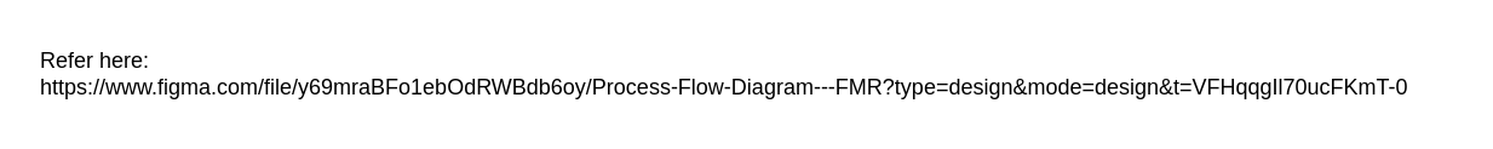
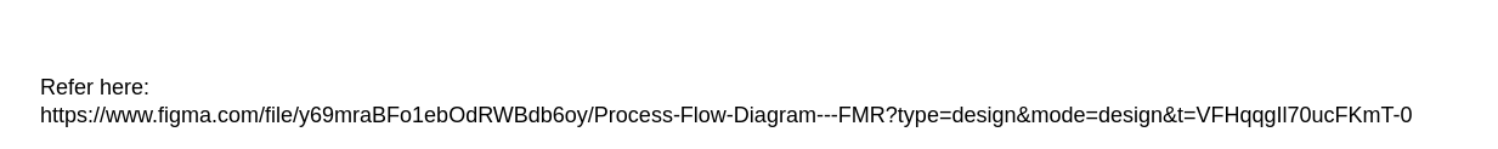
- <mxCell id="2" value="Refer here:&amp;nbsp;&lt;br&gt;https://www.figma.com/file/y69mraBFo1ebOdRWBdb6oy/Process-Flow-Diagram---FMR?type=design&amp;amp;mode=design&amp;amp;t=VFHqqgIl70ucFKmT-0" style="text;html=1;align=left;verticalAlign=middle;resizable=0;points=[];autosize=1;strokeColor=none;fillColor=none;" vertex="1" parent="1"><mxGeometry x="20" y="20" width="780" height="40" as="geometry" /></mxCell>
+ <mxCell id="2" value="Refer here:&amp;nbsp;&lt;br&gt;https://www.figma.com/file/y69mraBFo1ebOdRWBdb6oy/Process-Flow-Diagram---FMR?type=design&amp;amp;mode=design&amp;amp;t=VFHqqgIl70ucFKmT-0" style="text;html=1;align=left;verticalAlign=middle;resizable=0;points=[];autosize=1;strokeColor=none;fillColor=none;" vertex="1" parent="1"><mxGeometry x="20" y="35" width="780" height="40" as="geometry" /></mxCell>
